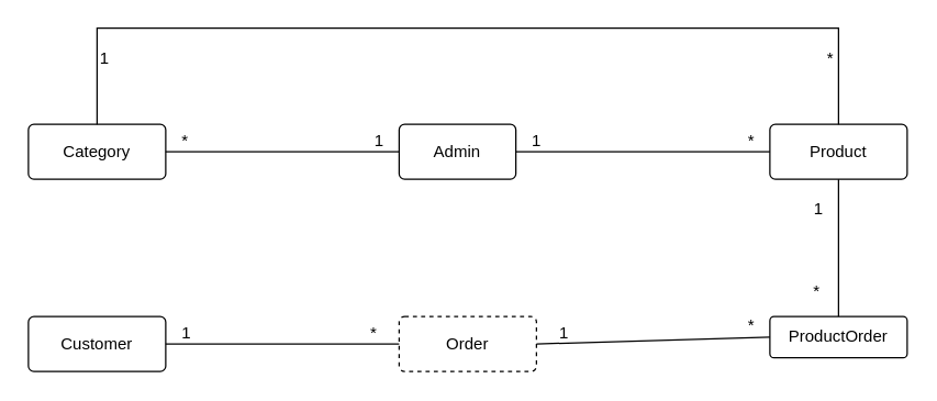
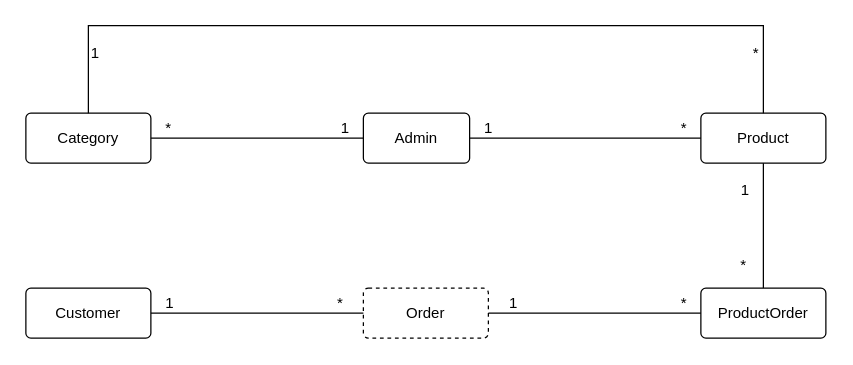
- <mxCell id="15" value="ProductOrder" style="rounded=1;arcSize=10;whiteSpace=wrap;html=1;align=center;" vertex="1" parent="1"><mxGeometry x="560" y="230" width="100" height="30" as="geometry" /></mxCell>
+ <mxCell id="15" value="ProductOrder" style="rounded=1;arcSize=10;whiteSpace=wrap;html=1;align=center;" vertex="1" parent="1"><mxGeometry x="560" y="230" width="100" height="40" as="geometry" /></mxCell>
